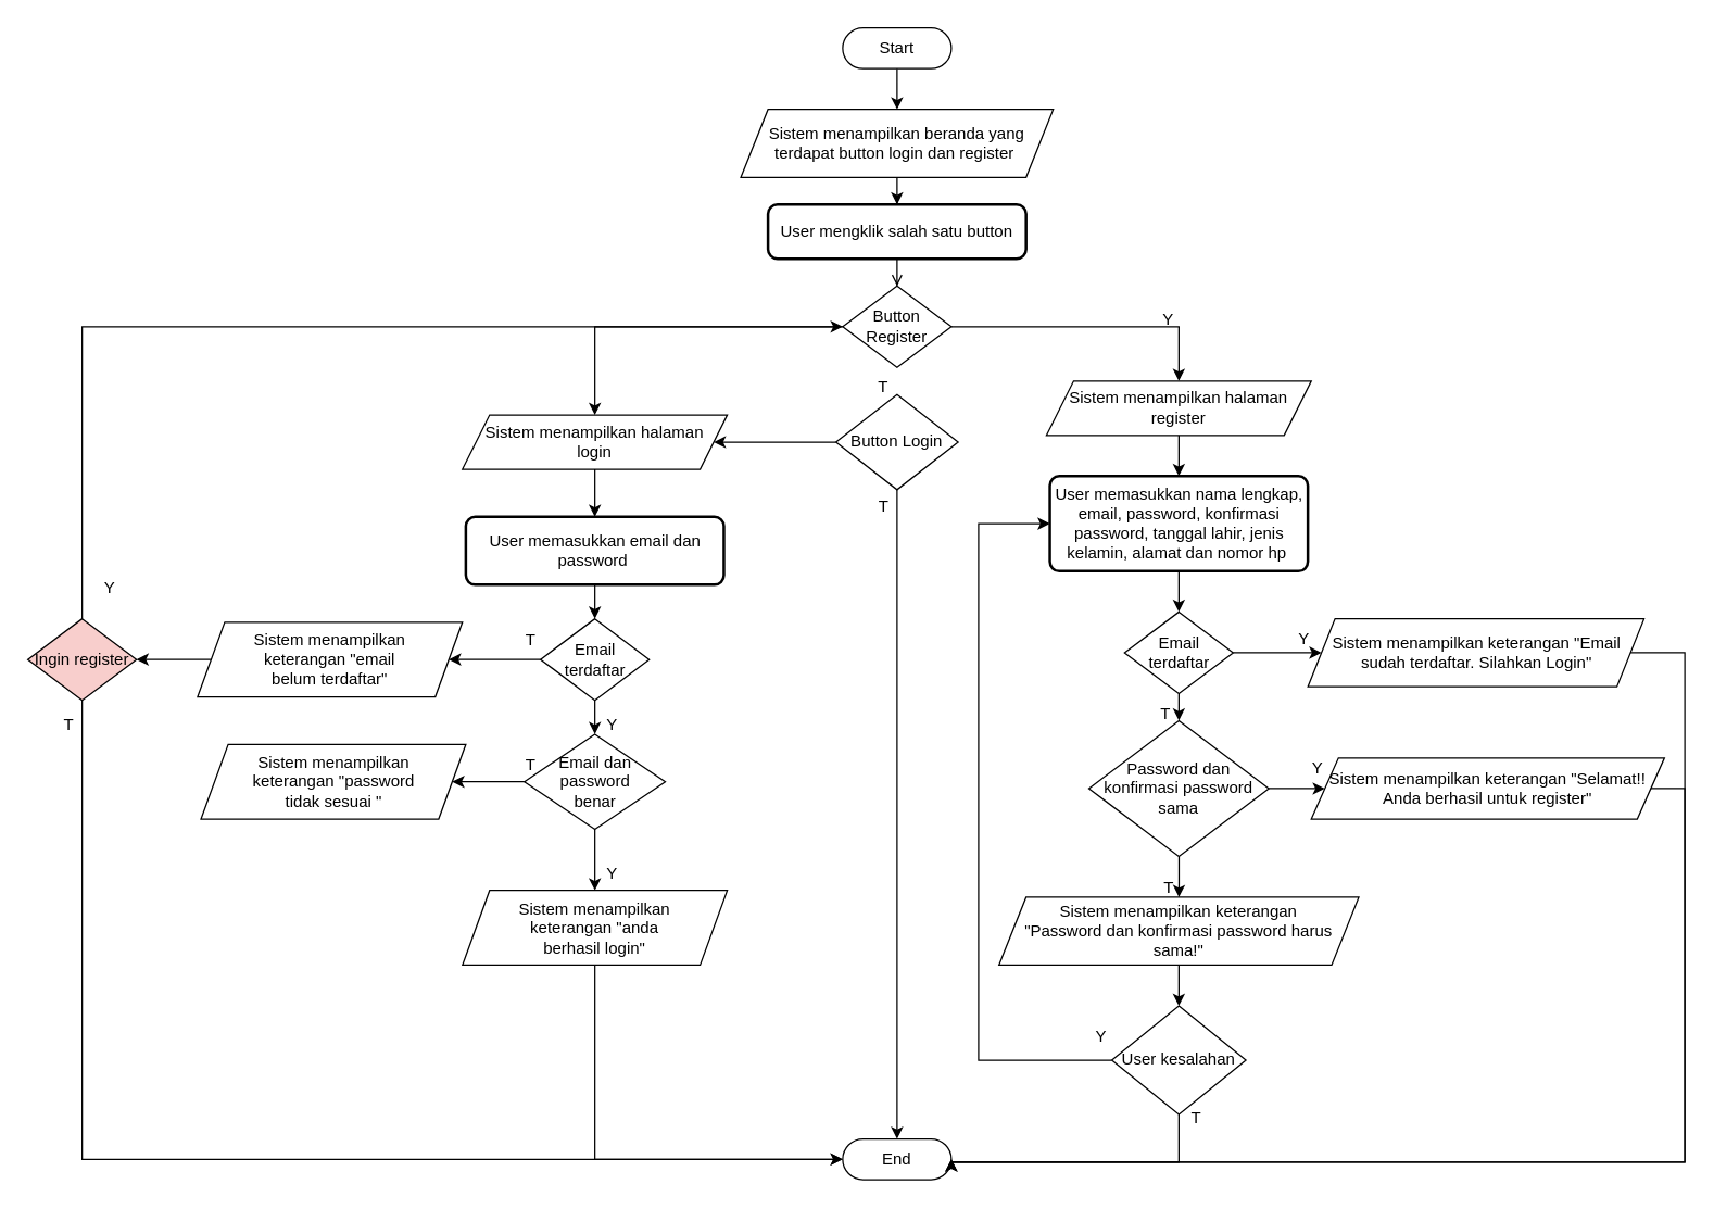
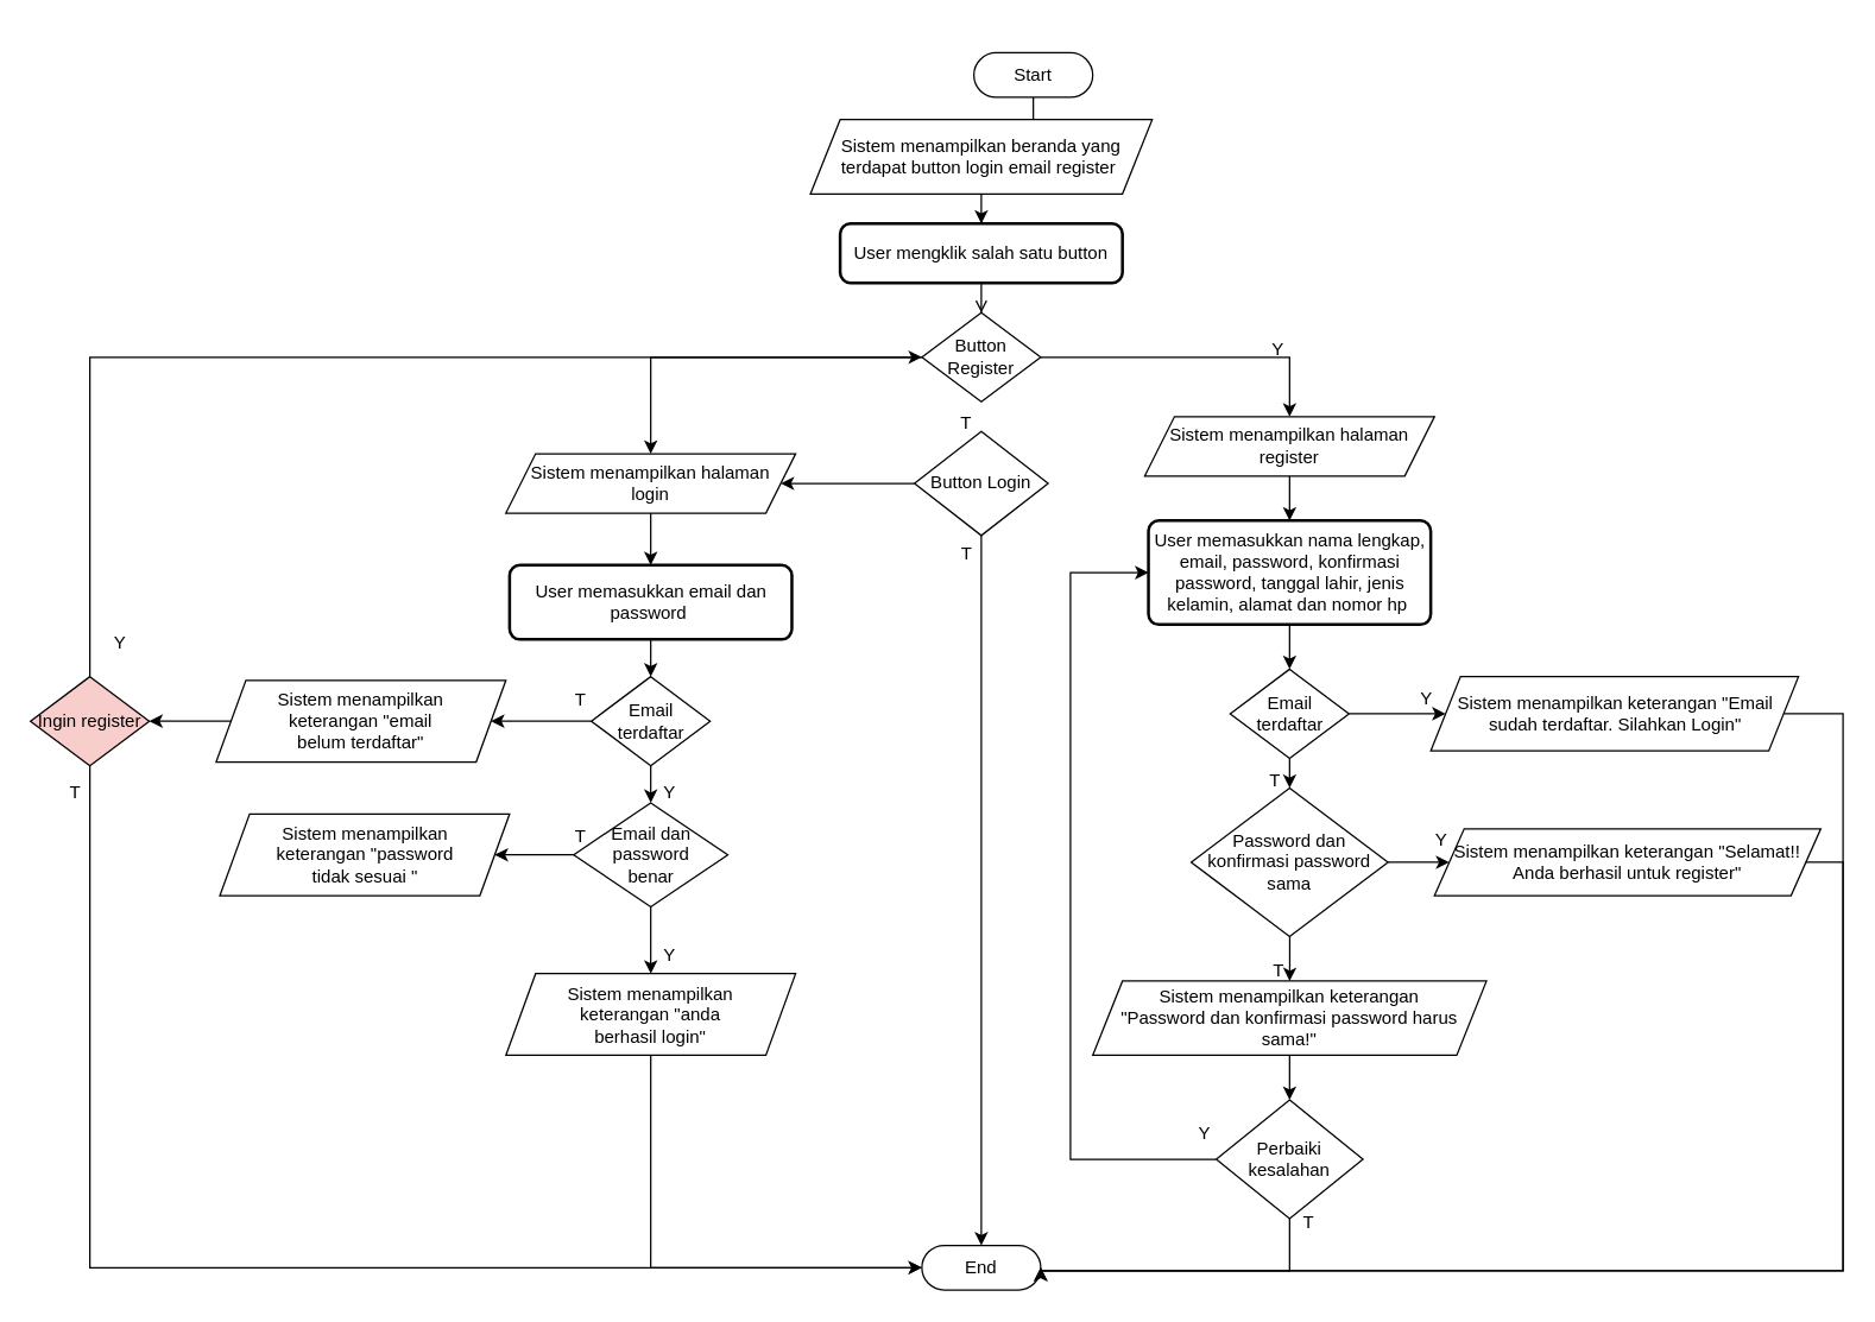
- <mxCell id="3" value="Start" style="html=1;dashed=0;whiteSpace=wrap;shape=mxgraph.dfd.start" parent="1" vertex="1"><mxGeometry x="620" y="20" width="80" height="30" as="geometry" /></mxCell>
+ <mxCell id="3" value="Start" style="html=1;dashed=0;whiteSpace=wrap;shape=mxgraph.dfd.start" parent="1" vertex="1"><mxGeometry x="655" y="35" width="80" height="30" as="geometry" /></mxCell>
- <mxCell id="5" value="Sistem menampilkan beranda yang terdapat button login dan register&amp;nbsp;" style="shape=parallelogram;perimeter=parallelogramPerimeter;whiteSpace=wrap;html=1;fixedSize=1;dashed=0;" parent="1" vertex="1"><mxGeometry x="545" y="80" width="230" height="50" as="geometry" /></mxCell>
+ <mxCell id="5" value="Sistem menampilkan beranda yang terdapat button login email register&amp;nbsp;" style="shape=parallelogram;perimeter=parallelogramPerimeter;whiteSpace=wrap;html=1;fixedSize=1;dashed=0;" parent="1" vertex="1"><mxGeometry x="545" y="80" width="230" height="50" as="geometry" /></mxCell>
- <mxCell id="34" value="User kesalahan" style="rhombus;whiteSpace=wrap;html=1;" parent="1" vertex="1"><mxGeometry x="818.13" y="740" width="98.75" height="80" as="geometry" /></mxCell>
+ <mxCell id="34" value="Perbaiki kesalahan" style="rhombus;whiteSpace=wrap;html=1;" parent="1" vertex="1"><mxGeometry x="818.13" y="740" width="98.75" height="80" as="geometry" /></mxCell>
